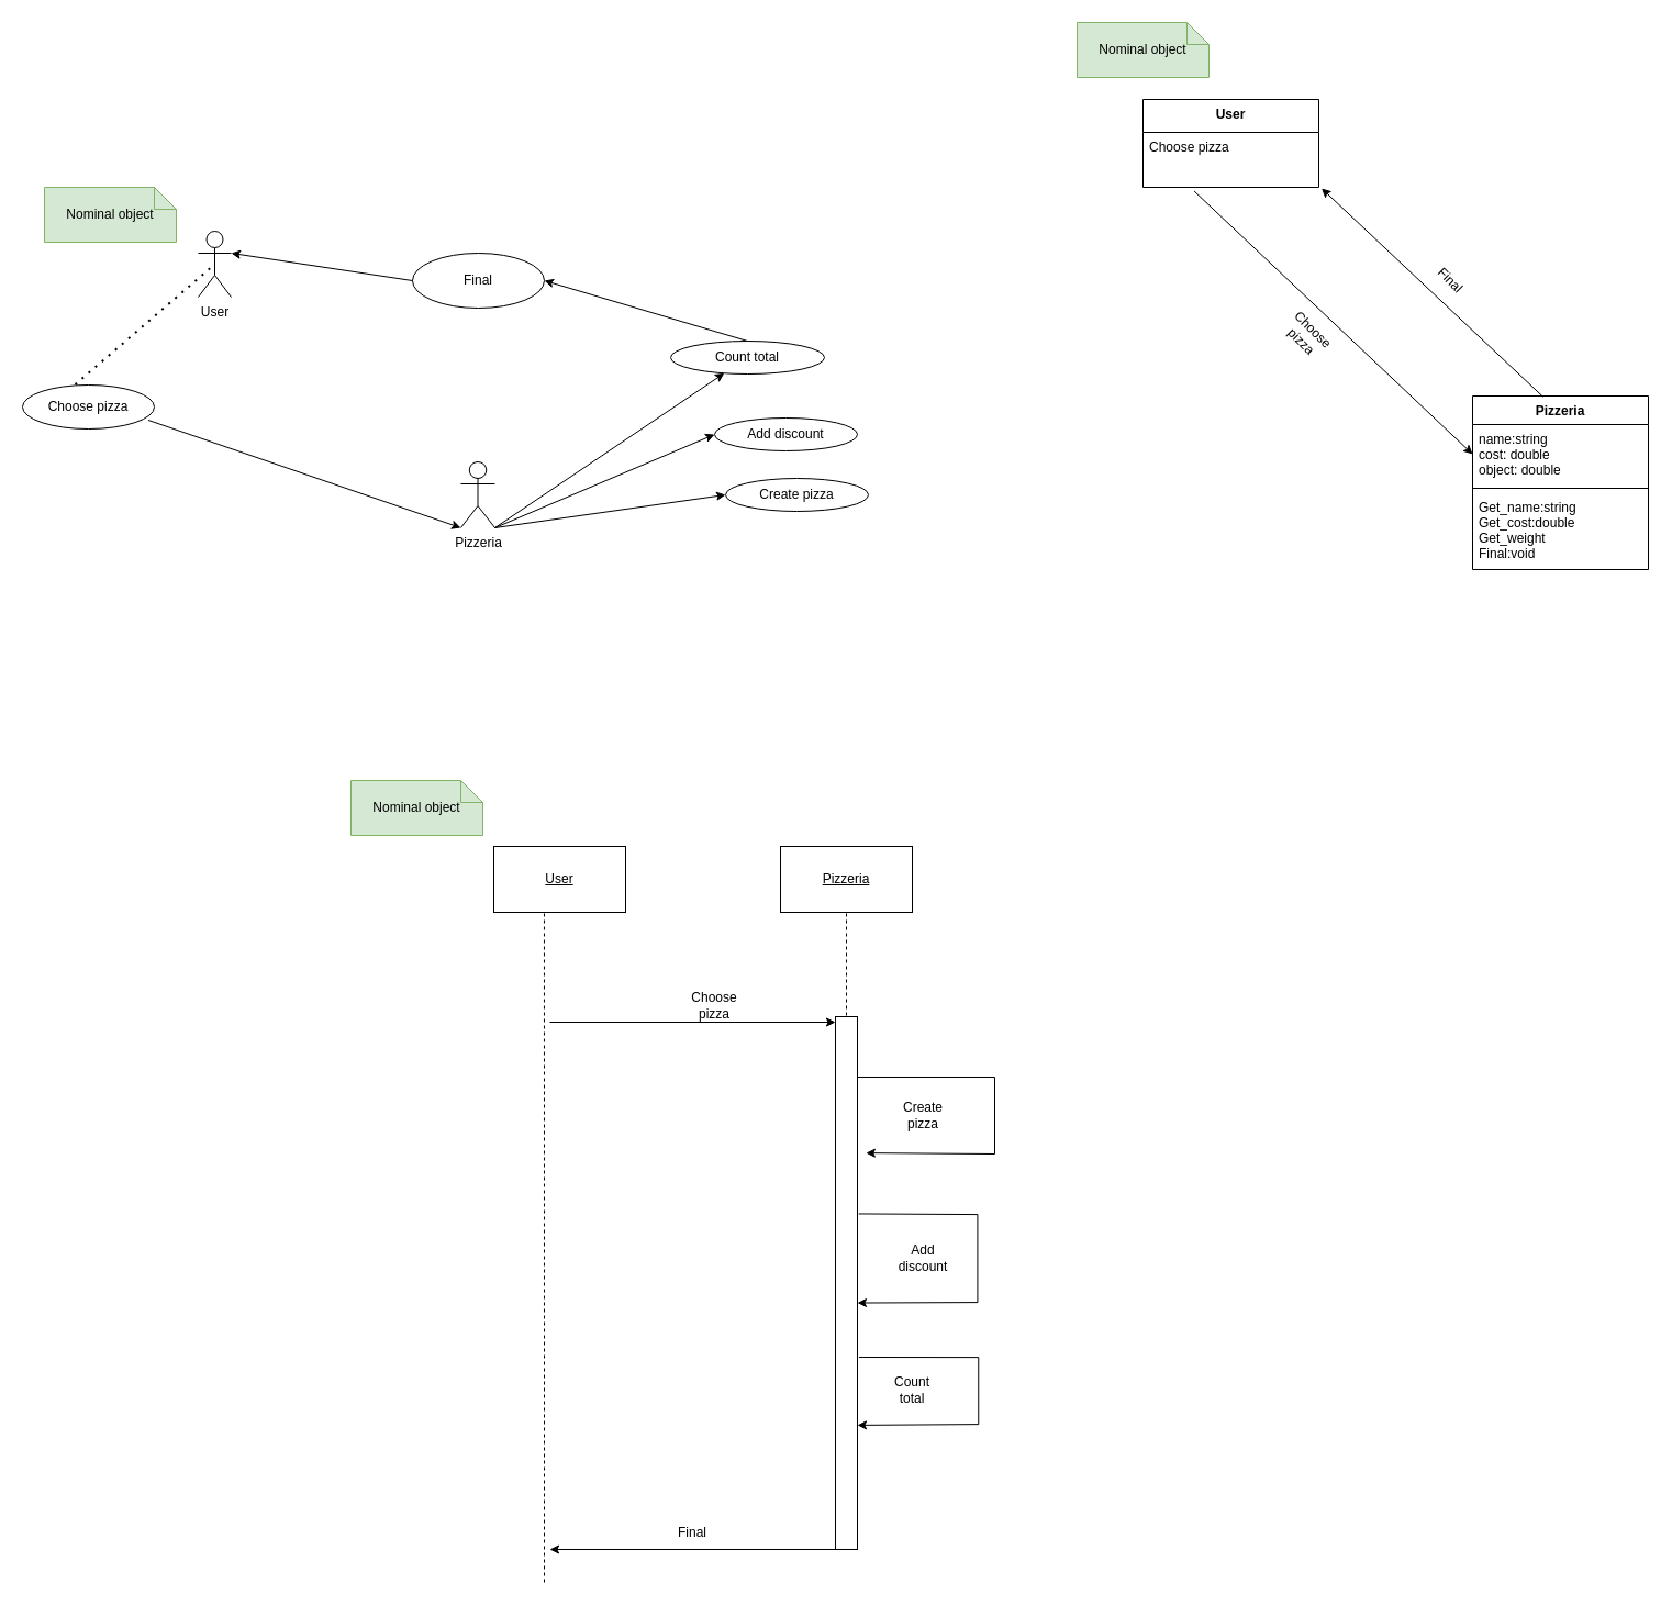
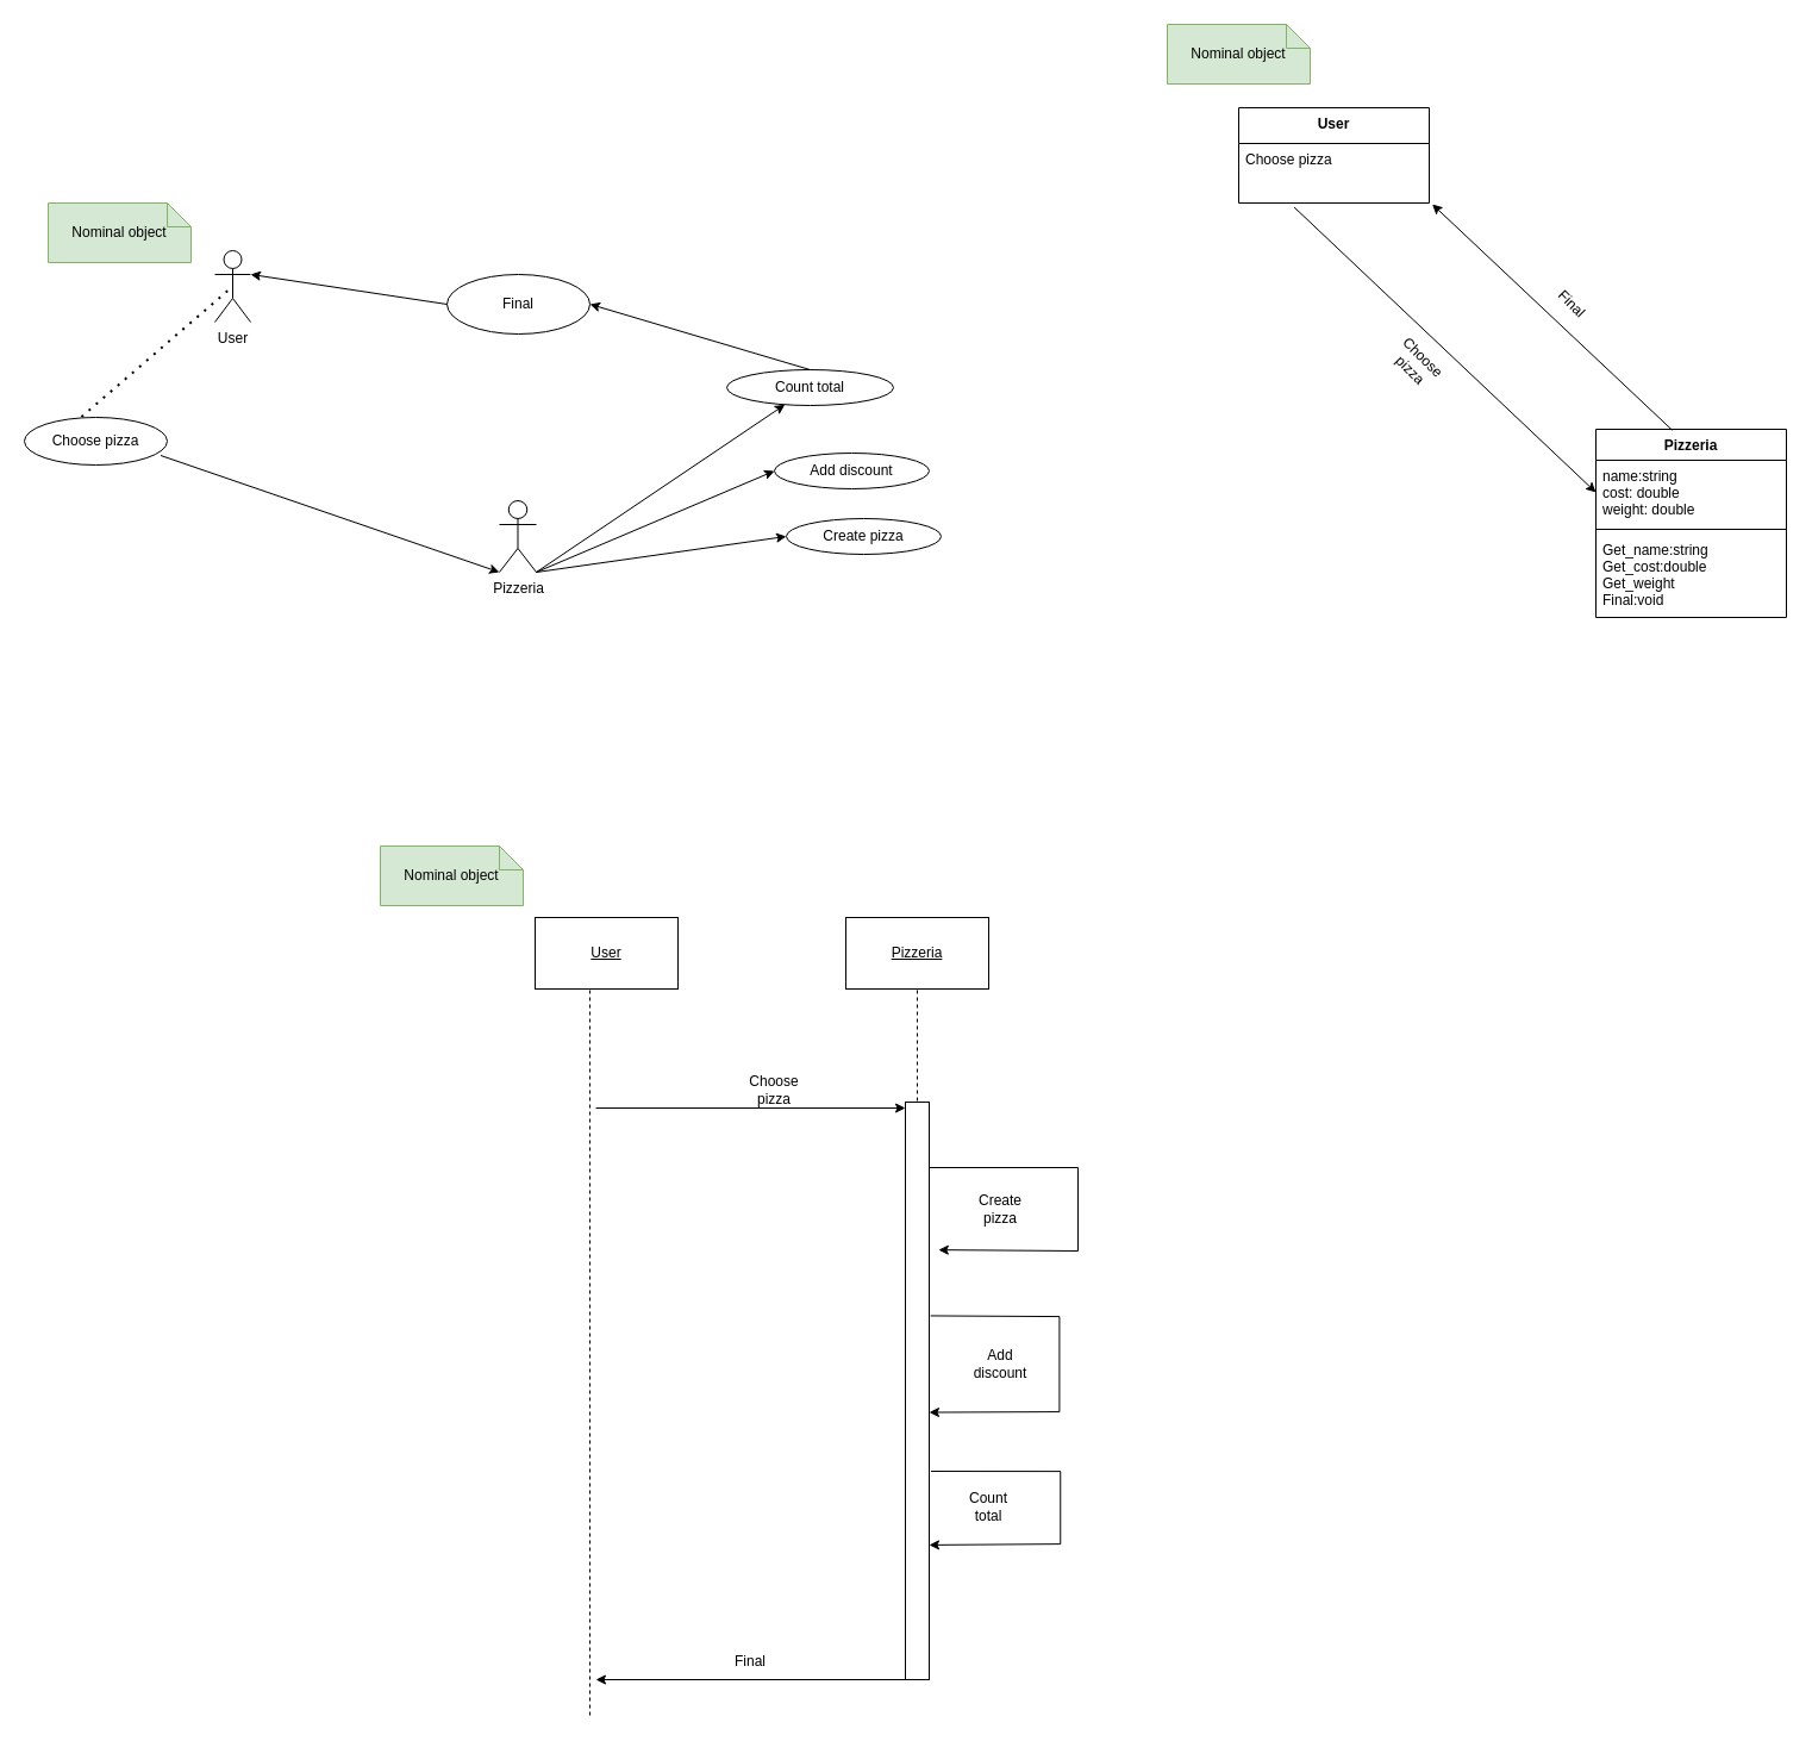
- <mxCell id="22" value="name:string&#10;cost: double&#10;object: double" style="text;strokeColor=none;fillColor=none;align=left;verticalAlign=top;spacingLeft=4;spacingRight=4;overflow=hidden;rotatable=0;points=[[0,0.5],[1,0.5]];portConstraint=eastwest;" parent="21" vertex="1"><mxGeometry y="26" width="160" height="54" as="geometry" /></mxCell>
+ <mxCell id="22" value="name:string&#10;cost: double&#10;weight: double" style="text;strokeColor=none;fillColor=none;align=left;verticalAlign=top;spacingLeft=4;spacingRight=4;overflow=hidden;rotatable=0;points=[[0,0.5],[1,0.5]];portConstraint=eastwest;" parent="21" vertex="1"><mxGeometry y="26" width="160" height="54" as="geometry" /></mxCell>
